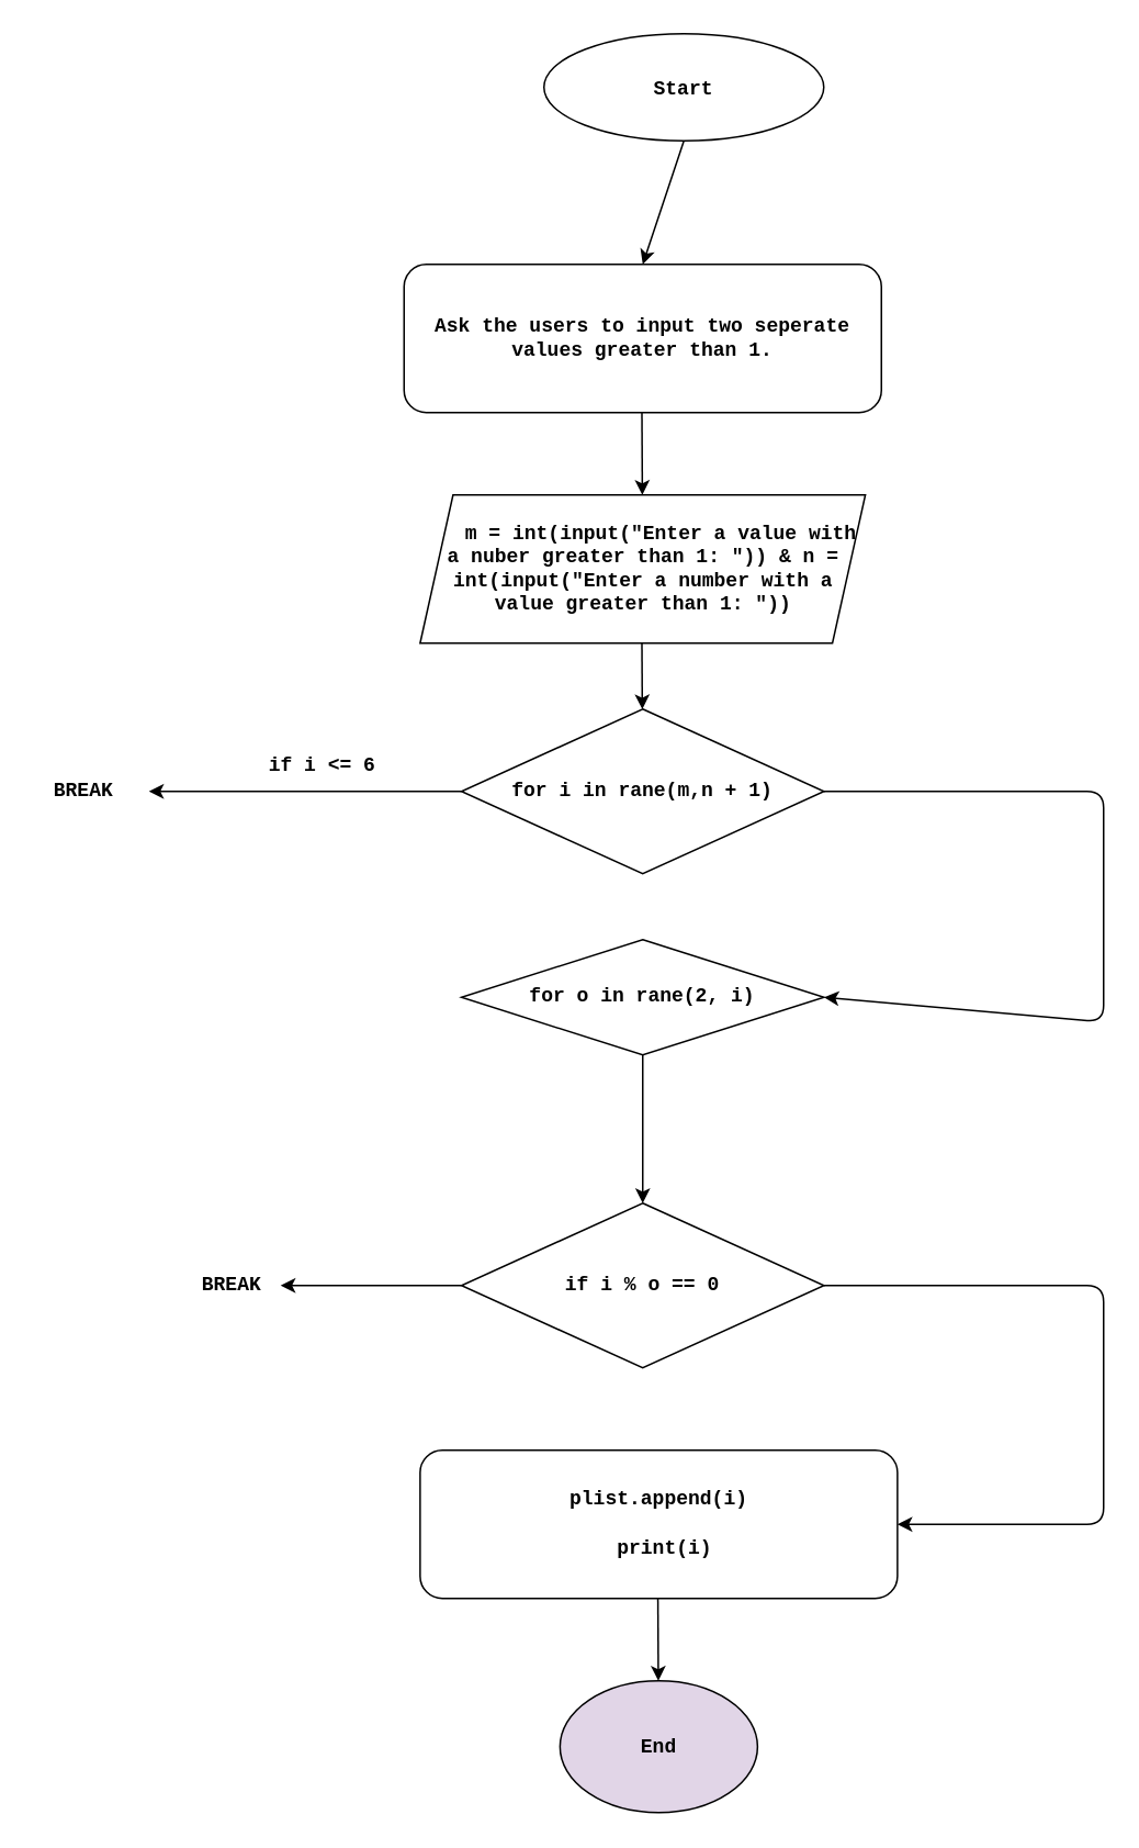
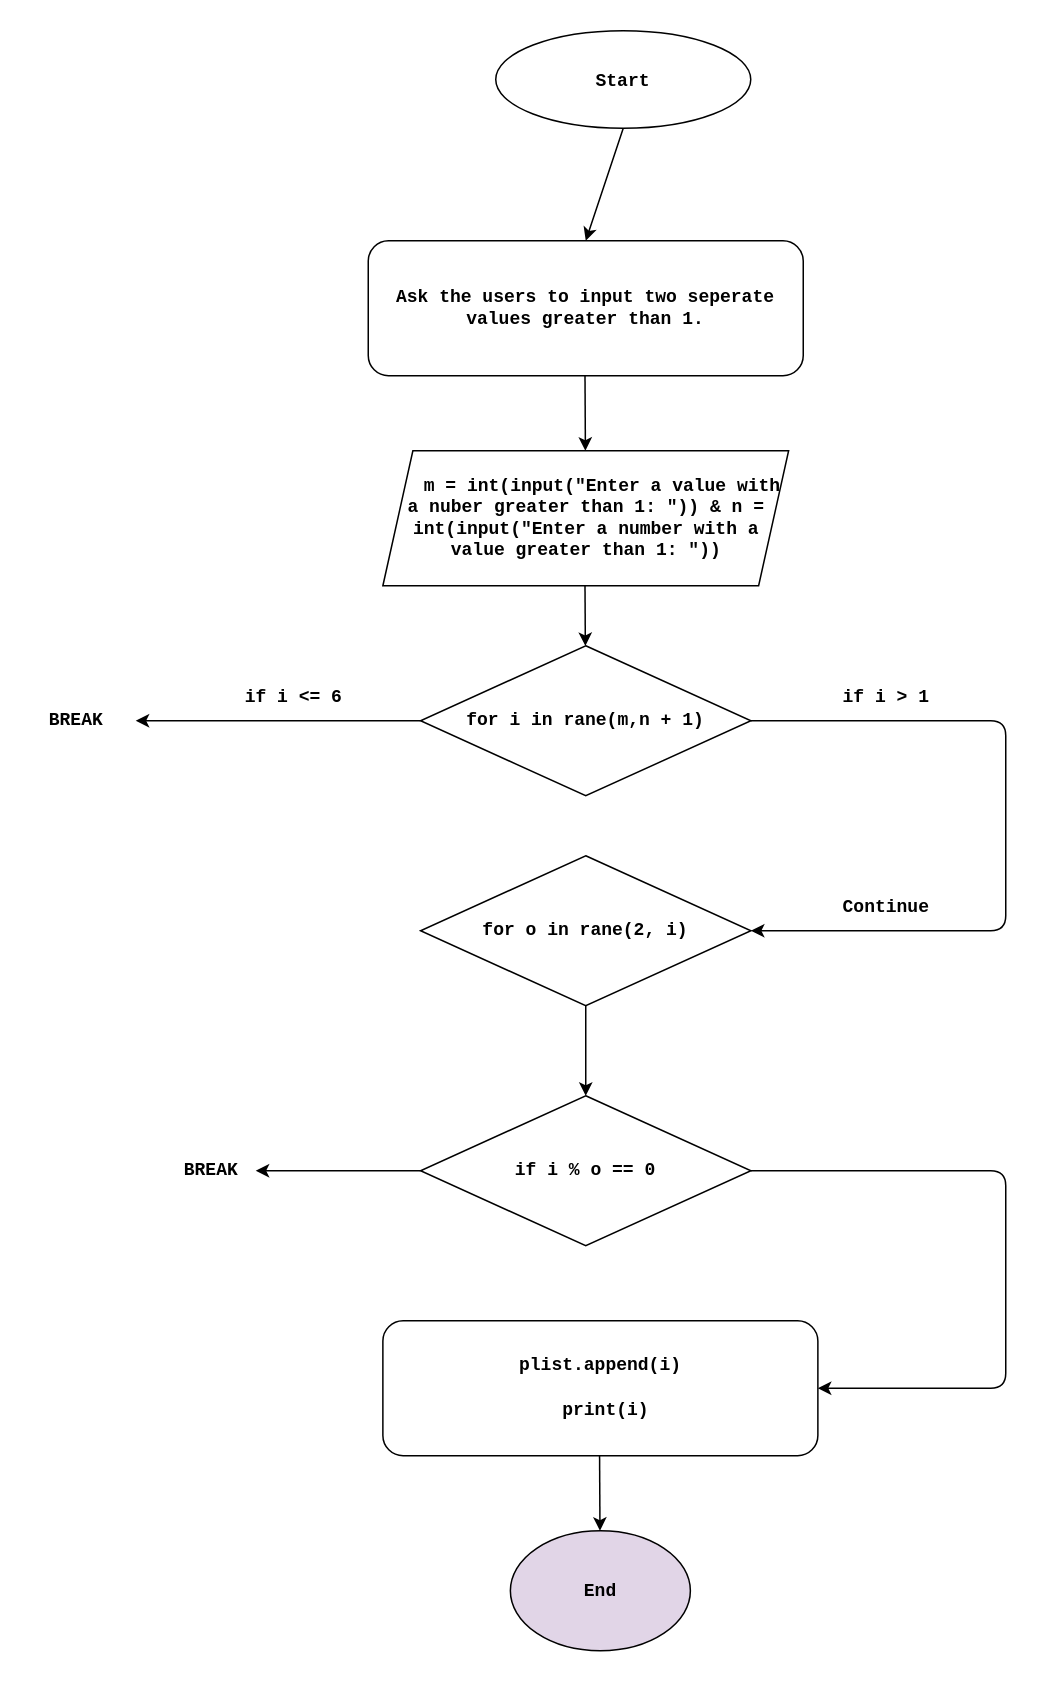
+ <mxCell id="12" value="&lt;b&gt;if i &amp;gt; 1&lt;/b&gt;" style="text;html=1;align=center;verticalAlign=middle;resizable=0;points=[];autosize=1;strokeColor=none;fillColor=none;fontFamily=Courier New;" vertex="1" parent="1"><mxGeometry x="550" y="450" width="80" height="30" as="geometry" /></mxCell>
- <mxCell id="13" value="&lt;h4&gt;for o in rane(2, i)&lt;/h4&gt;" style="rhombus;whiteSpace=wrap;html=1;fontFamily=Courier New;" vertex="1" parent="1"><mxGeometry x="279.88" y="570" width="220.24" height="70" as="geometry" /></mxCell>
+ <mxCell id="13" value="&lt;h4&gt;for o in rane(2, i)&lt;/h4&gt;" style="rhombus;whiteSpace=wrap;html=1;fontFamily=Courier New;" vertex="1" parent="1"><mxGeometry x="279.88" y="570" width="220.24" height="100" as="geometry" /></mxCell>
+ <mxCell id="14" value="&lt;b&gt;Continue&lt;/b&gt;" style="text;html=1;align=center;verticalAlign=middle;resizable=0;points=[];autosize=1;strokeColor=none;fillColor=none;fontFamily=Courier New;" vertex="1" parent="1"><mxGeometry x="550" y="590" width="80" height="30" as="geometry" /></mxCell>
